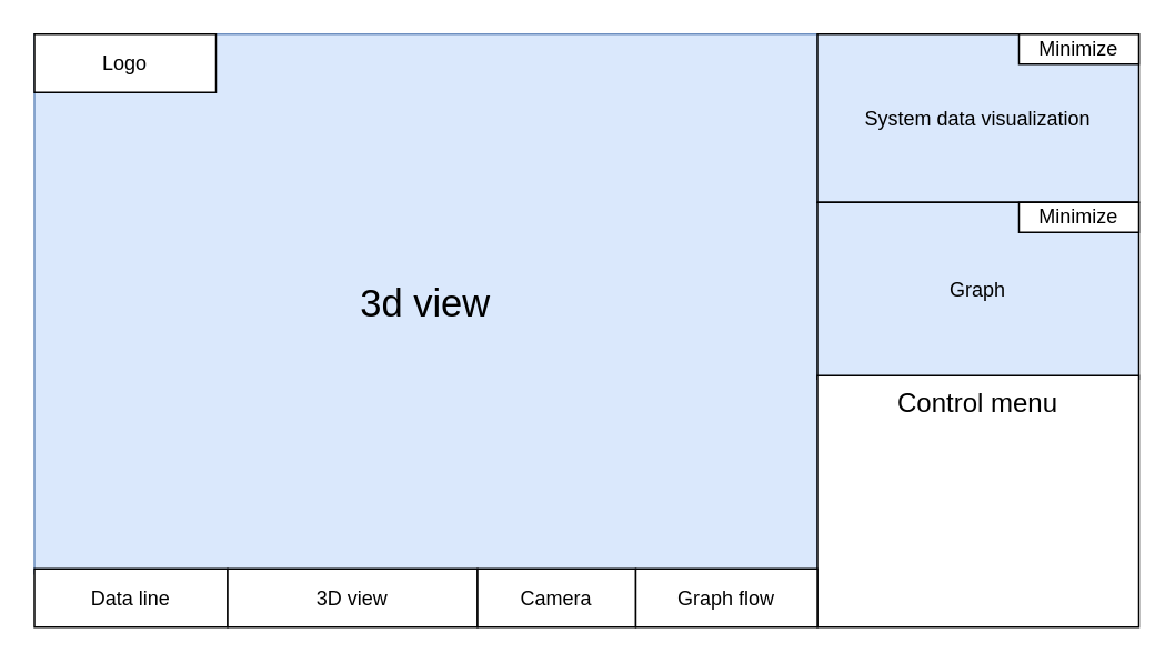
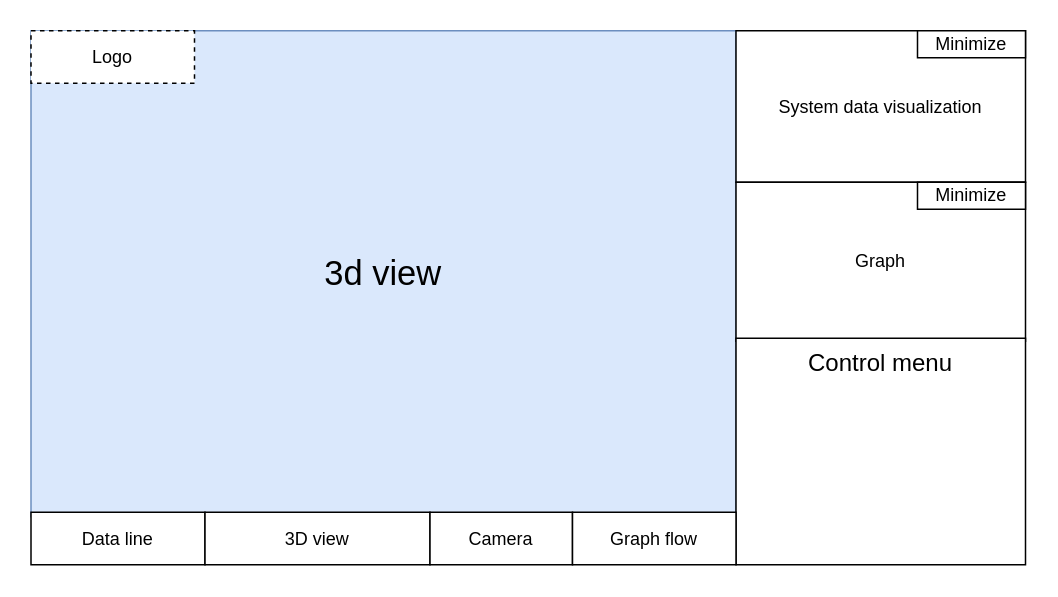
- <mxCell id="10" value="Logo" style="rounded=0;whiteSpace=wrap;html=1;" vertex="1" parent="1"><mxGeometry x="20" y="20" width="109" height="35" as="geometry" /></mxCell>
+ <mxCell id="10" value="Logo" style="rounded=0;whiteSpace=wrap;html=1;dashed=1;" vertex="1" parent="1"><mxGeometry x="20" y="20" width="109" height="35" as="geometry" /></mxCell>
- <mxCell id="3" value="System data visualization" style="rounded=0;whiteSpace=wrap;html=1;fillColor=#dae8fc;" vertex="1" parent="1"><mxGeometry x="490" y="20" width="193" height="101" as="geometry" /></mxCell>
+ <mxCell id="3" value="System data visualization" style="rounded=0;whiteSpace=wrap;html=1;" vertex="1" parent="1"><mxGeometry x="490" y="20" width="193" height="101" as="geometry" /></mxCell>
- <mxCell id="4" value="Graph" style="rounded=0;whiteSpace=wrap;html=1;fillColor=#dae8fc;" vertex="1" parent="1"><mxGeometry x="490" y="121" width="193" height="106" as="geometry" /></mxCell>
+ <mxCell id="4" value="Graph" style="rounded=0;whiteSpace=wrap;html=1;" vertex="1" parent="1"><mxGeometry x="490" y="121" width="193" height="106" as="geometry" /></mxCell>
